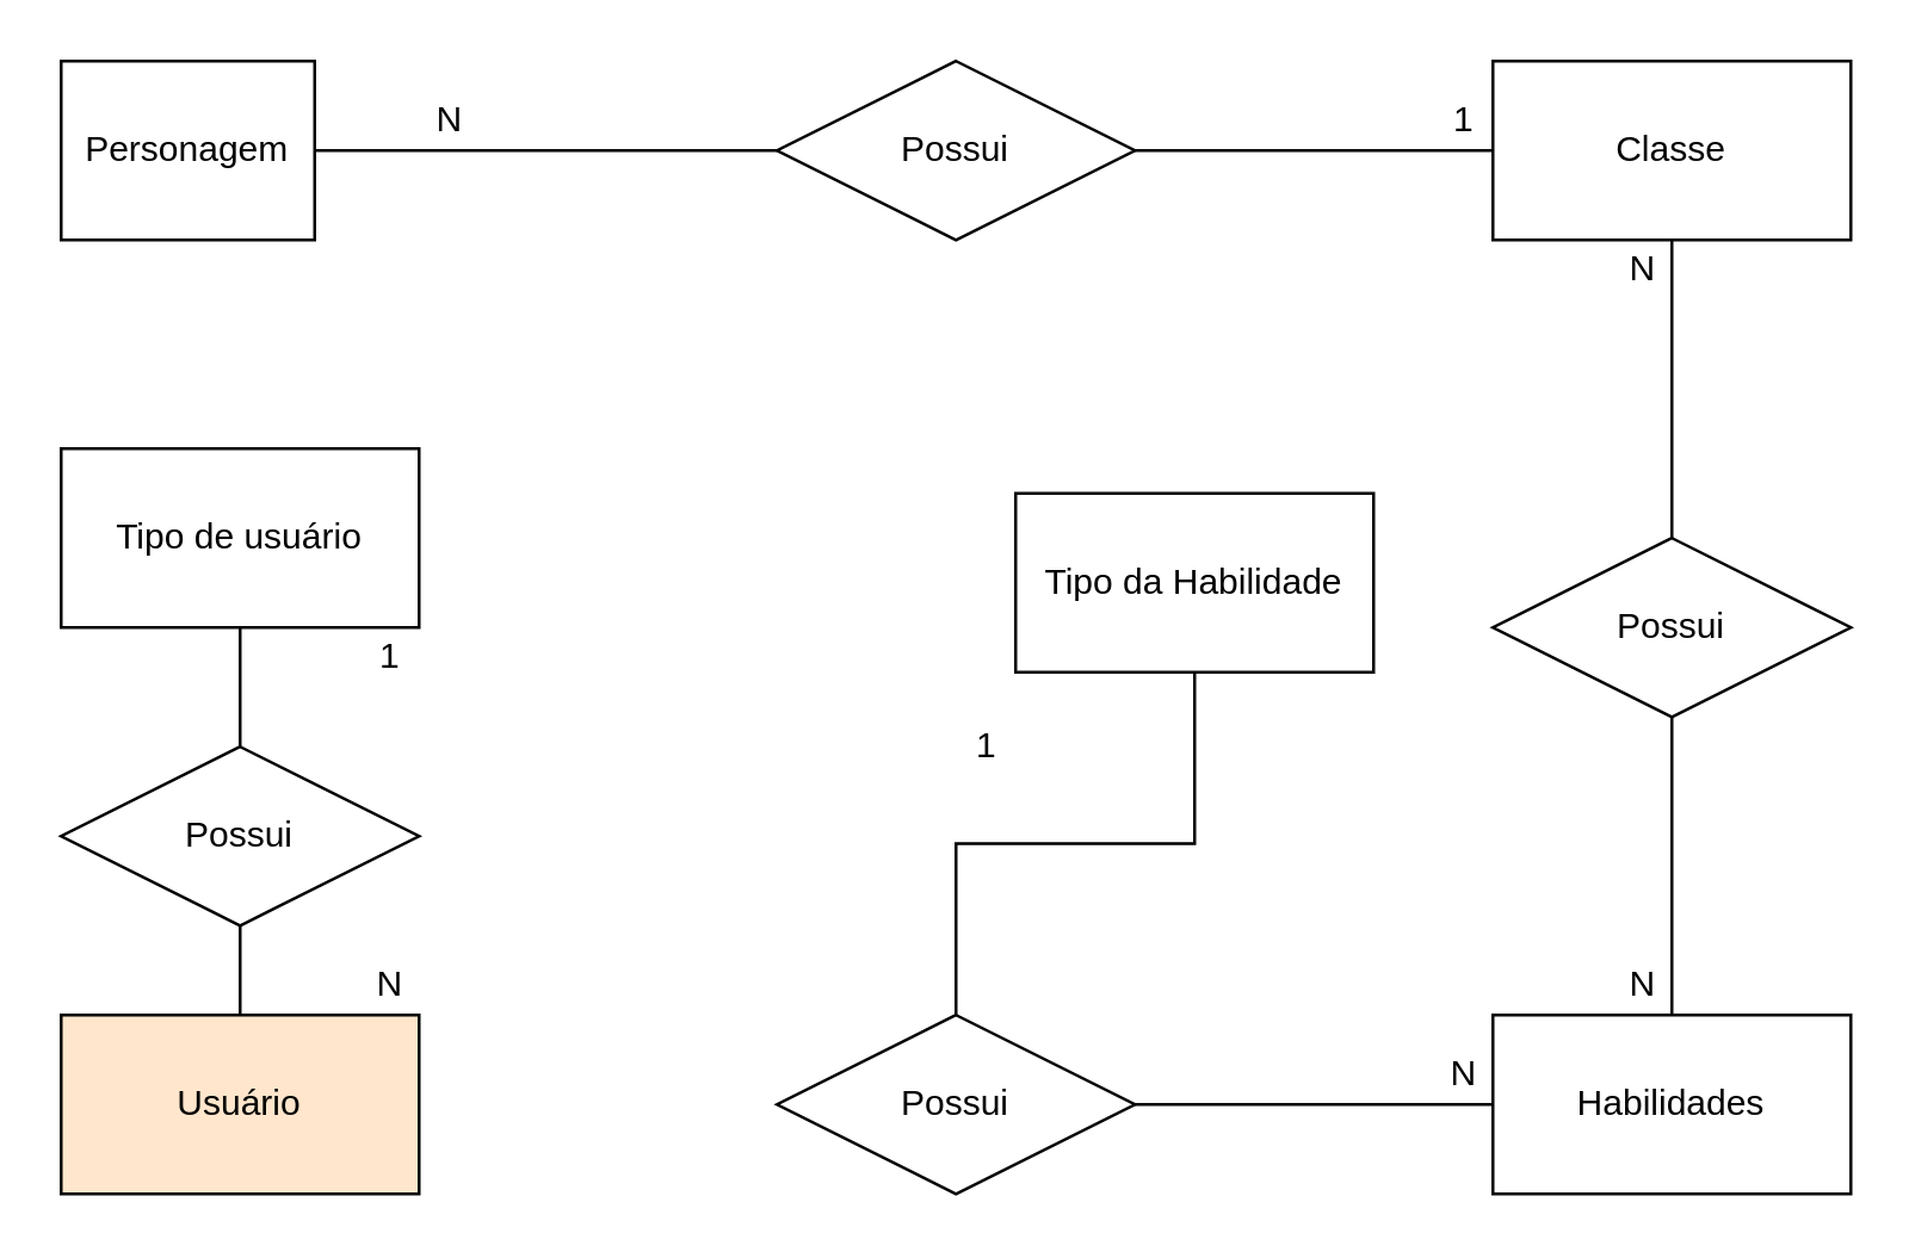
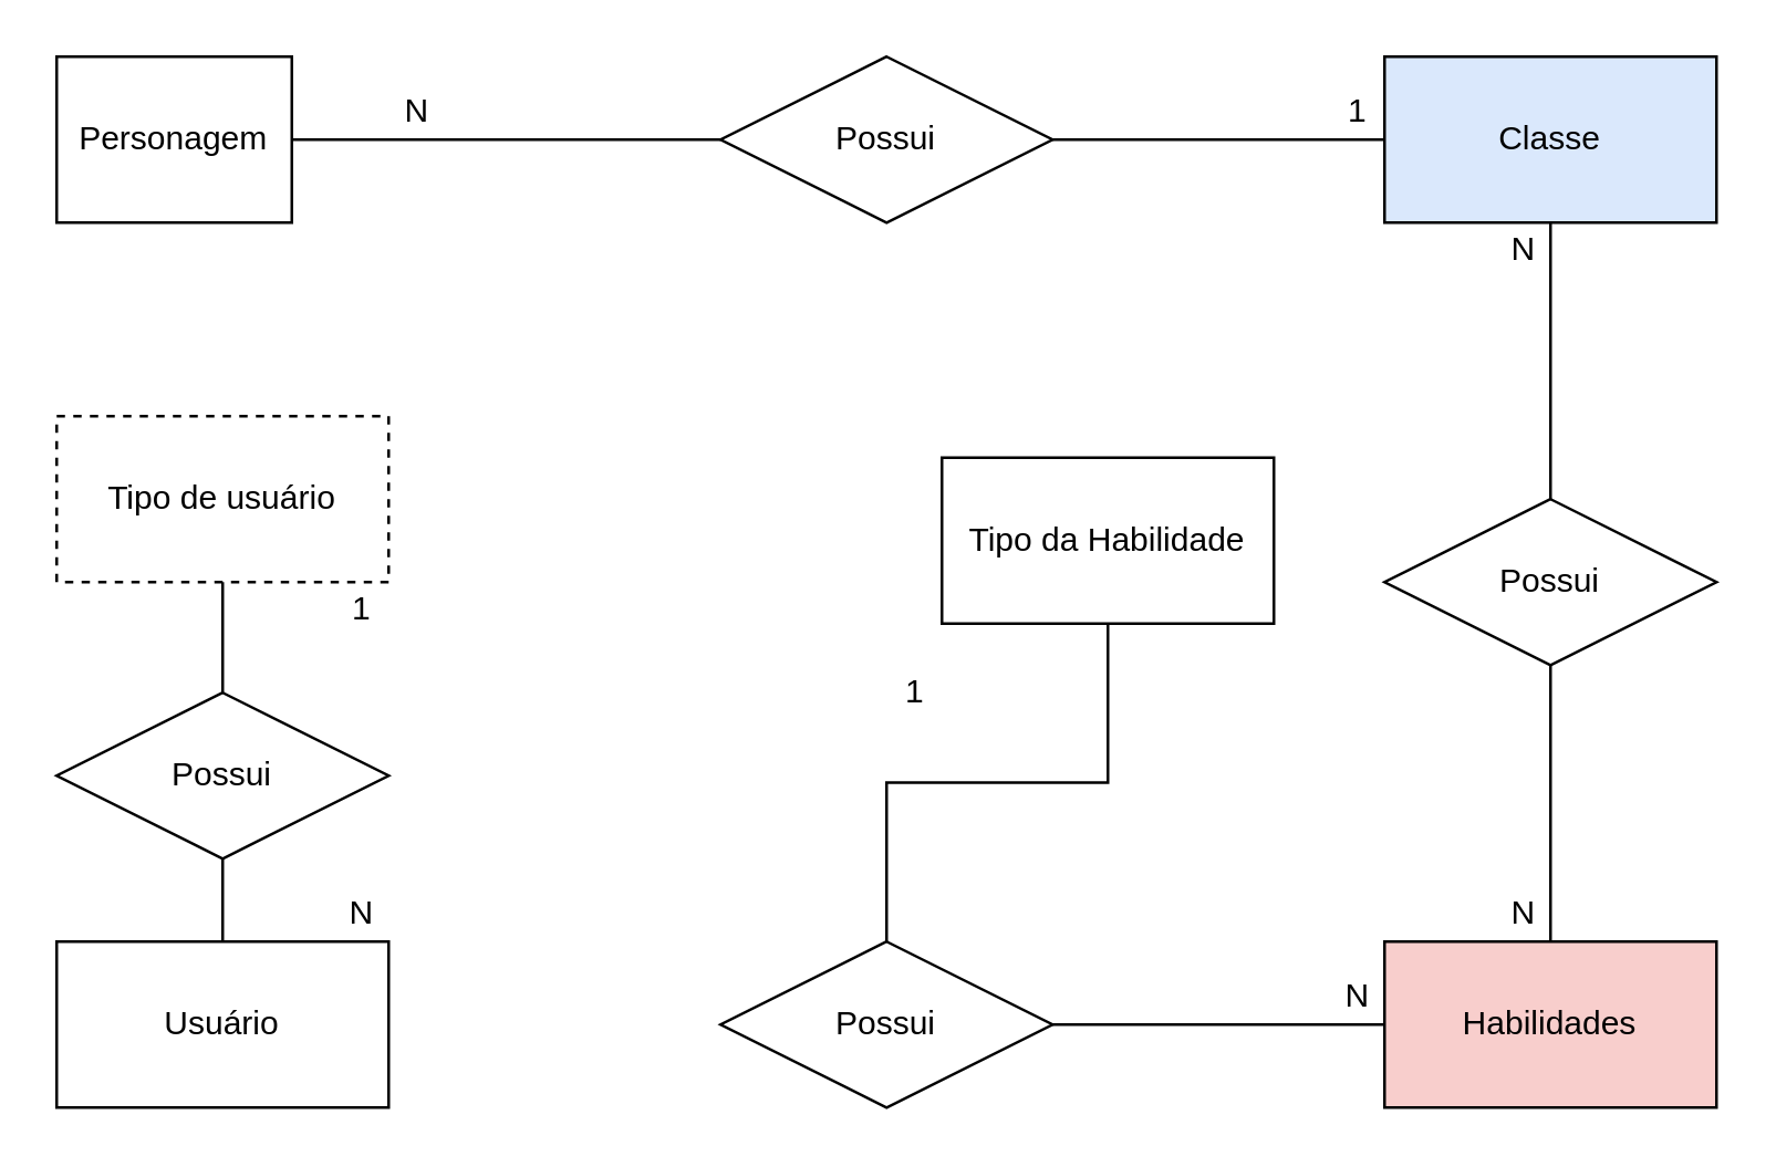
- <mxCell id="6" value="Classe" style="rounded=0;whiteSpace=wrap;html=1;" parent="1" vertex="1"><mxGeometry x="500" y="20" width="120" height="60" as="geometry" /></mxCell>
+ <mxCell id="6" value="Classe" style="rounded=0;whiteSpace=wrap;html=1;fillColor=#dae8fc;" parent="1" vertex="1"><mxGeometry x="500" y="20" width="120" height="60" as="geometry" /></mxCell>
- <mxCell id="21" value="Tipo de usuário" style="rounded=0;whiteSpace=wrap;html=1;" vertex="1" parent="1"><mxGeometry x="20" y="150" width="120" height="60" as="geometry" /></mxCell>
+ <mxCell id="21" value="Tipo de usuário" style="rounded=0;whiteSpace=wrap;html=1;dashed=1;" vertex="1" parent="1"><mxGeometry x="20" y="150" width="120" height="60" as="geometry" /></mxCell>
- <mxCell id="22" value="Usuário" style="rounded=0;whiteSpace=wrap;html=1;fillColor=#ffe6cc;" vertex="1" parent="1"><mxGeometry x="20" y="340" width="120" height="60" as="geometry" /></mxCell>
+ <mxCell id="22" value="Usuário" style="rounded=0;whiteSpace=wrap;html=1;" vertex="1" parent="1"><mxGeometry x="20" y="340" width="120" height="60" as="geometry" /></mxCell>
- <mxCell id="10" value="Habilidades" style="rounded=0;whiteSpace=wrap;html=1;" parent="1" vertex="1"><mxGeometry x="500" y="340" width="120" height="60" as="geometry" /></mxCell>
+ <mxCell id="10" value="Habilidades" style="rounded=0;whiteSpace=wrap;html=1;fillColor=#f8cecc;" parent="1" vertex="1"><mxGeometry x="500" y="340" width="120" height="60" as="geometry" /></mxCell>
